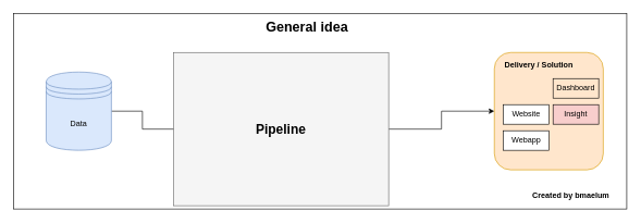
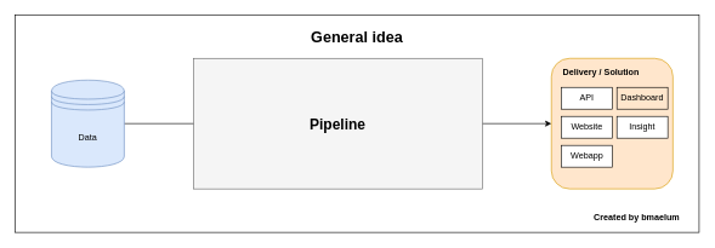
- <mxCell id="15" value="&lt;b&gt;&lt;font style=&quot;font-size: 21px&quot;&gt;General idea&lt;/font&gt;&lt;/b&gt;" style="text;html=1;strokeColor=none;fillColor=none;align=center;verticalAlign=middle;whiteSpace=wrap;rounded=0;" vertex="1" parent="1"><mxGeometry x="405" y="30" width="130" height="20" as="geometry" /></mxCell>
+ <mxCell id="15" value="&lt;b&gt;&lt;font style=&quot;font-size: 21px&quot;&gt;General idea&lt;/font&gt;&lt;/b&gt;" style="text;html=1;strokeColor=none;fillColor=none;align=center;verticalAlign=middle;whiteSpace=wrap;rounded=0;" vertex="1" parent="1"><mxGeometry x="425" y="40" width="130" height="20" as="geometry" /></mxCell>
+ <mxCell id="9" value="API" style="rounded=0;whiteSpace=wrap;html=1;fillColor=#FFFFFF;" vertex="1" parent="1"><mxGeometry x="770.5" y="120" width="70" height="30" as="geometry" /></mxCell>
- <mxCell id="13" value="Insight" style="rounded=0;whiteSpace=wrap;html=1;fillColor=#f8cecc;" vertex="1" parent="1"><mxGeometry x="847" y="160" width="70" height="30" as="geometry" /></mxCell>
+ <mxCell id="13" value="Insight" style="rounded=0;whiteSpace=wrap;html=1;fillColor=#FFFFFF;" vertex="1" parent="1"><mxGeometry x="847" y="160" width="70" height="30" as="geometry" /></mxCell>
- <mxCell id="4" value="&lt;font size=&quot;1&quot;&gt;&lt;b style=&quot;font-size: 20px&quot;&gt;&lt;font color=&quot;#000000&quot;&gt;Pipeline&lt;/font&gt;&lt;br&gt;&lt;/b&gt;&lt;/font&gt;" style="rounded=0;whiteSpace=wrap;html=1;fillColor=#f5f5f5;strokeColor=#666666;fontColor=#333333;" vertex="1" parent="1"><mxGeometry x="265" y="80" width="330" height="235" as="geometry" /></mxCell>
+ <mxCell id="4" value="&lt;font size=&quot;1&quot;&gt;&lt;b style=&quot;font-size: 20px&quot;&gt;&lt;font color=&quot;#000000&quot;&gt;Pipeline&lt;/font&gt;&lt;br&gt;&lt;/b&gt;&lt;/font&gt;" style="rounded=0;whiteSpace=wrap;html=1;fillColor=#f5f5f5;strokeColor=#666666;fontColor=#333333;" vertex="1" parent="1"><mxGeometry x="265" y="80" width="397" height="180" as="geometry" /></mxCell>
